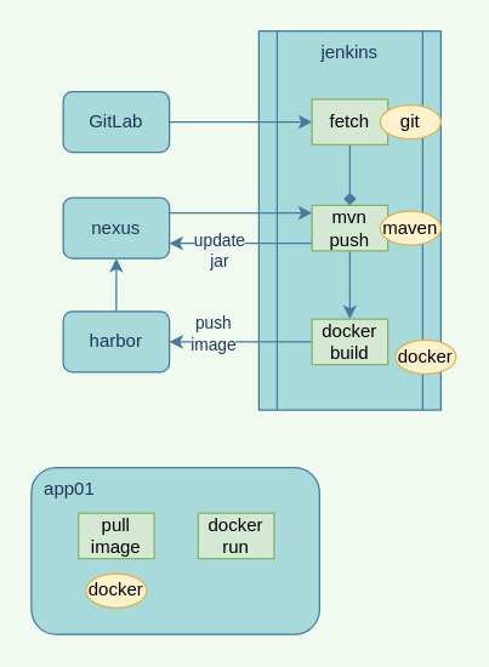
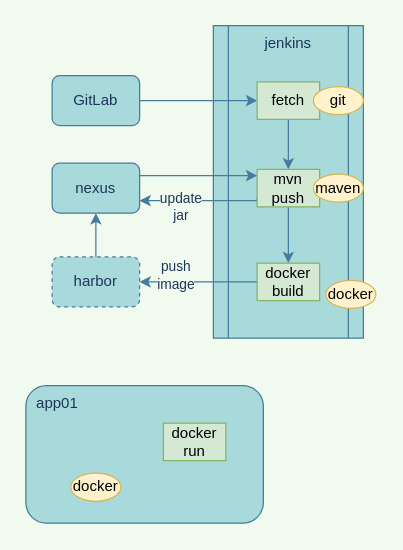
- <mxCell id="6" style="edgeStyle=orthogonalEdgeStyle;rounded=0;orthogonalLoop=1;jettySize=auto;html=1;exitX=0.5;exitY=1;exitDx=0;exitDy=0;entryX=0.5;entryY=0;entryDx=0;entryDy=0;labelBackgroundColor=#F1FAEE;strokeColor=#457B9D;fontColor=#1D3557;endArrow=diamond;" edge="1" parent="1" source="7" target="10"><mxGeometry relative="1" as="geometry" /></mxCell>
+ <mxCell id="6" style="edgeStyle=orthogonalEdgeStyle;rounded=0;orthogonalLoop=1;jettySize=auto;html=1;exitX=0.5;exitY=1;exitDx=0;exitDy=0;entryX=0.5;entryY=0;entryDx=0;entryDy=0;labelBackgroundColor=#F1FAEE;strokeColor=#457B9D;fontColor=#1D3557;" edge="1" parent="1" source="7" target="10"><mxGeometry relative="1" as="geometry" /></mxCell>
- <mxCell id="16" value="harbor" style="rounded=1;whiteSpace=wrap;html=1;fillColor=#A8DADC;strokeColor=#457B9D;fontColor=#1D3557;" vertex="1" parent="1"><mxGeometry x="41" y="205" width="70" height="40" as="geometry" /></mxCell>
+ <mxCell id="16" value="harbor" style="rounded=1;whiteSpace=wrap;html=1;fillColor=#A8DADC;strokeColor=#457B9D;fontColor=#1D3557;dashed=1;" vertex="1" parent="1"><mxGeometry x="41" y="205" width="70" height="40" as="geometry" /></mxCell>
- <mxCell id="21" value="pull&lt;br&gt;image" style="rounded=0;whiteSpace=wrap;html=1;fillColor=#d5e8d4;strokeColor=#82b366;" vertex="1" parent="1"><mxGeometry x="51" y="338" width="50" height="30" as="geometry" /></mxCell>
